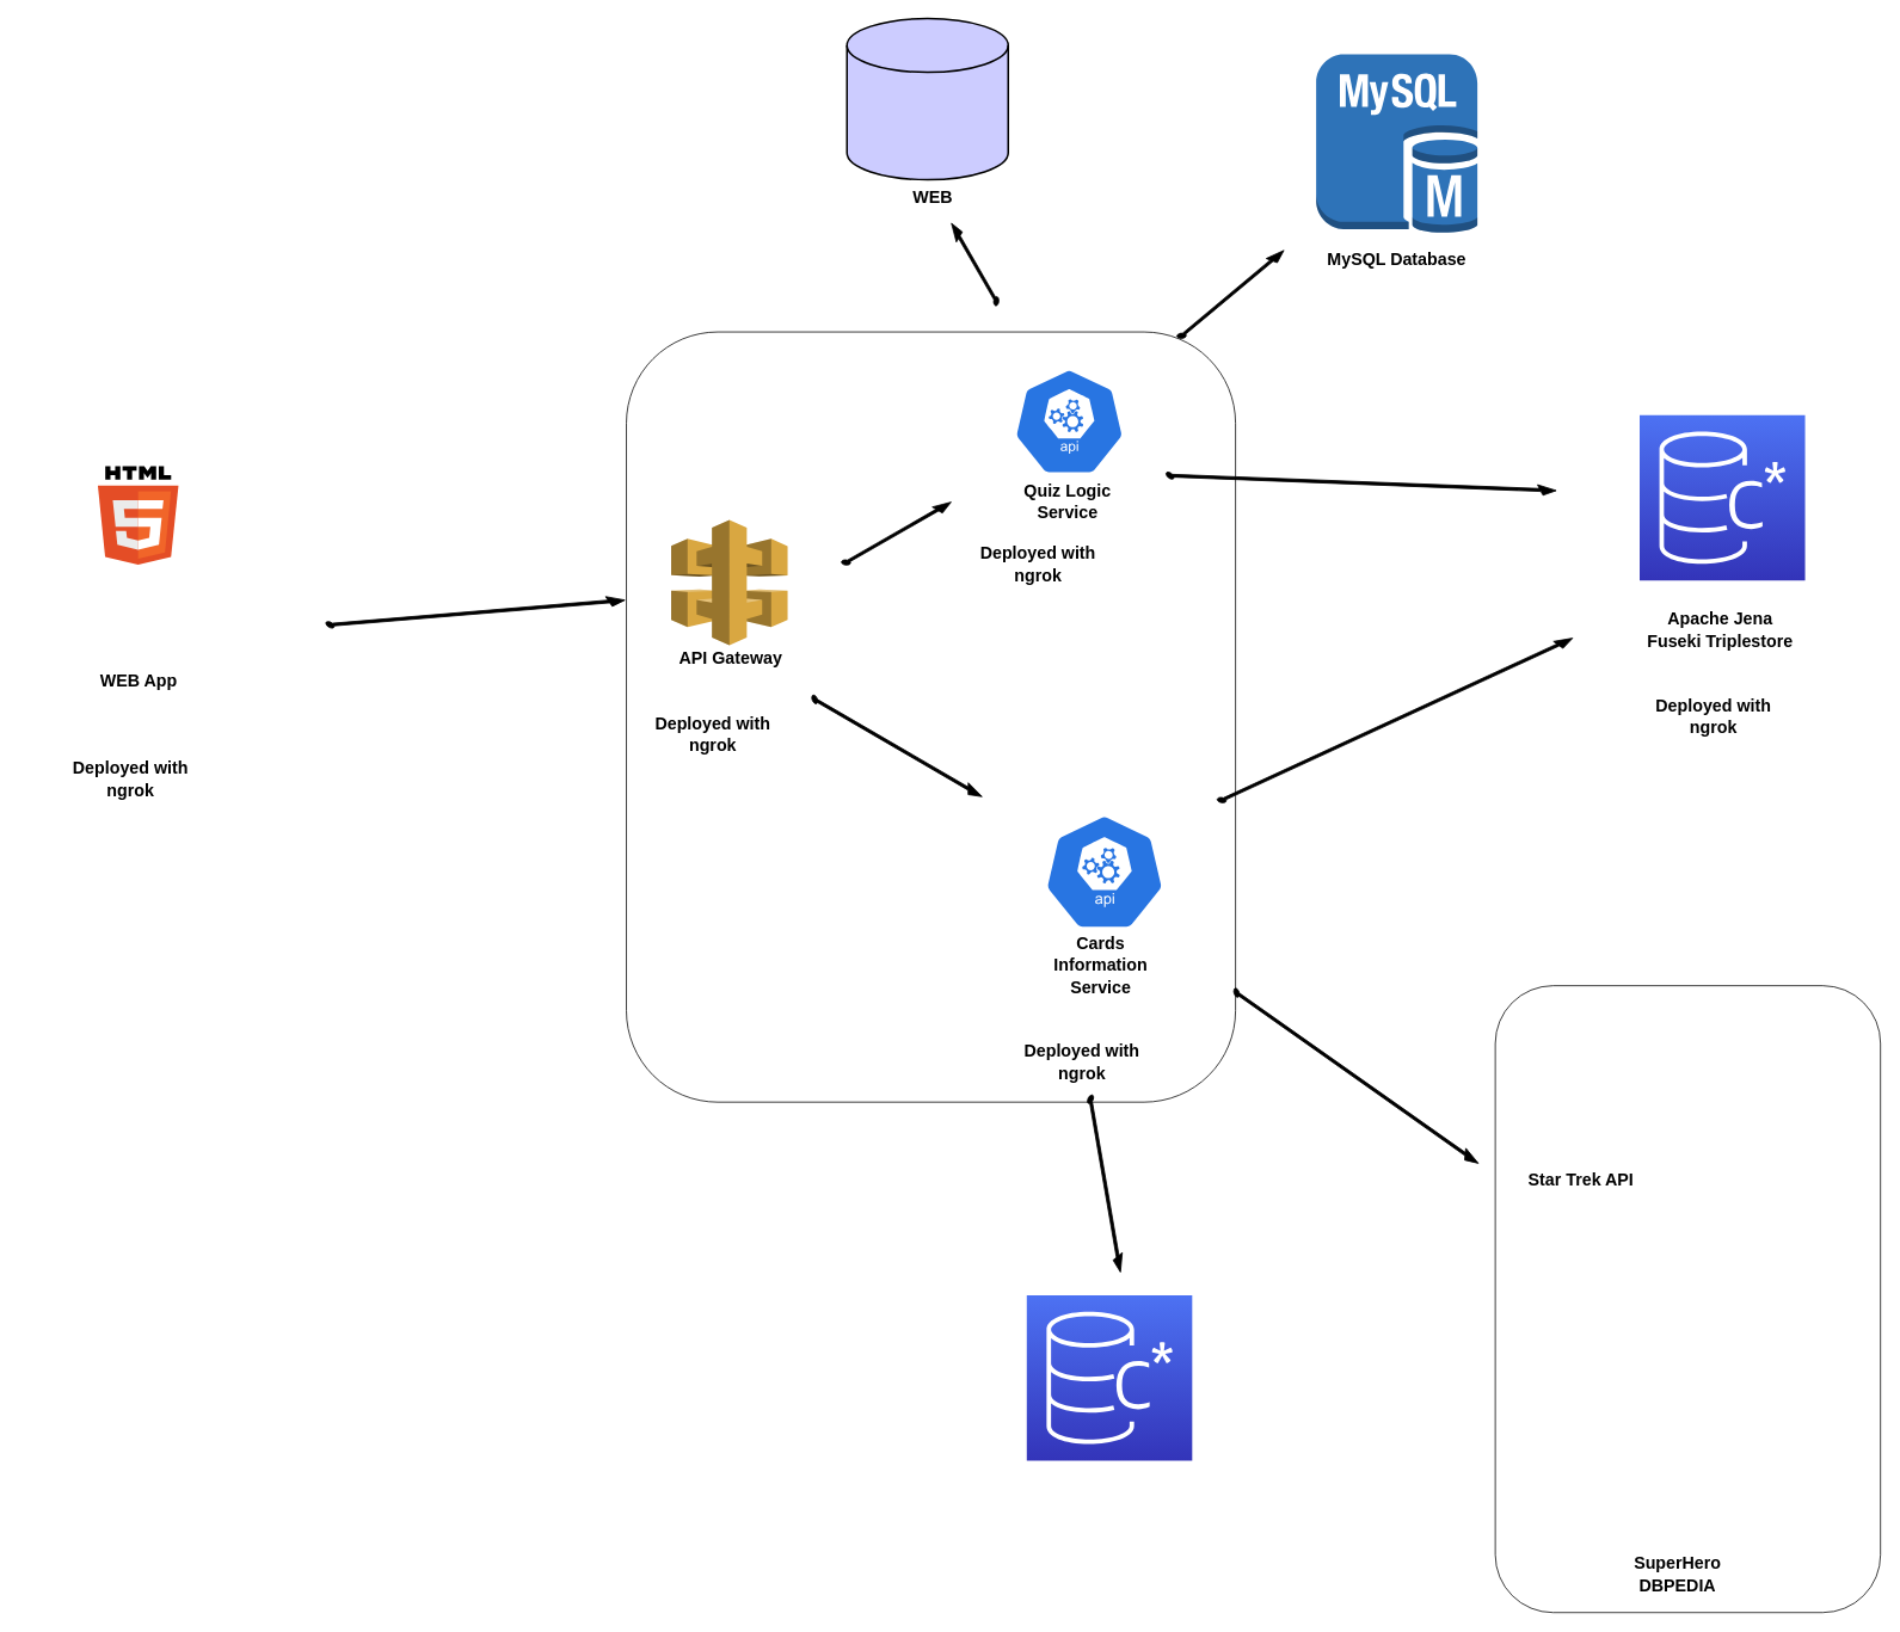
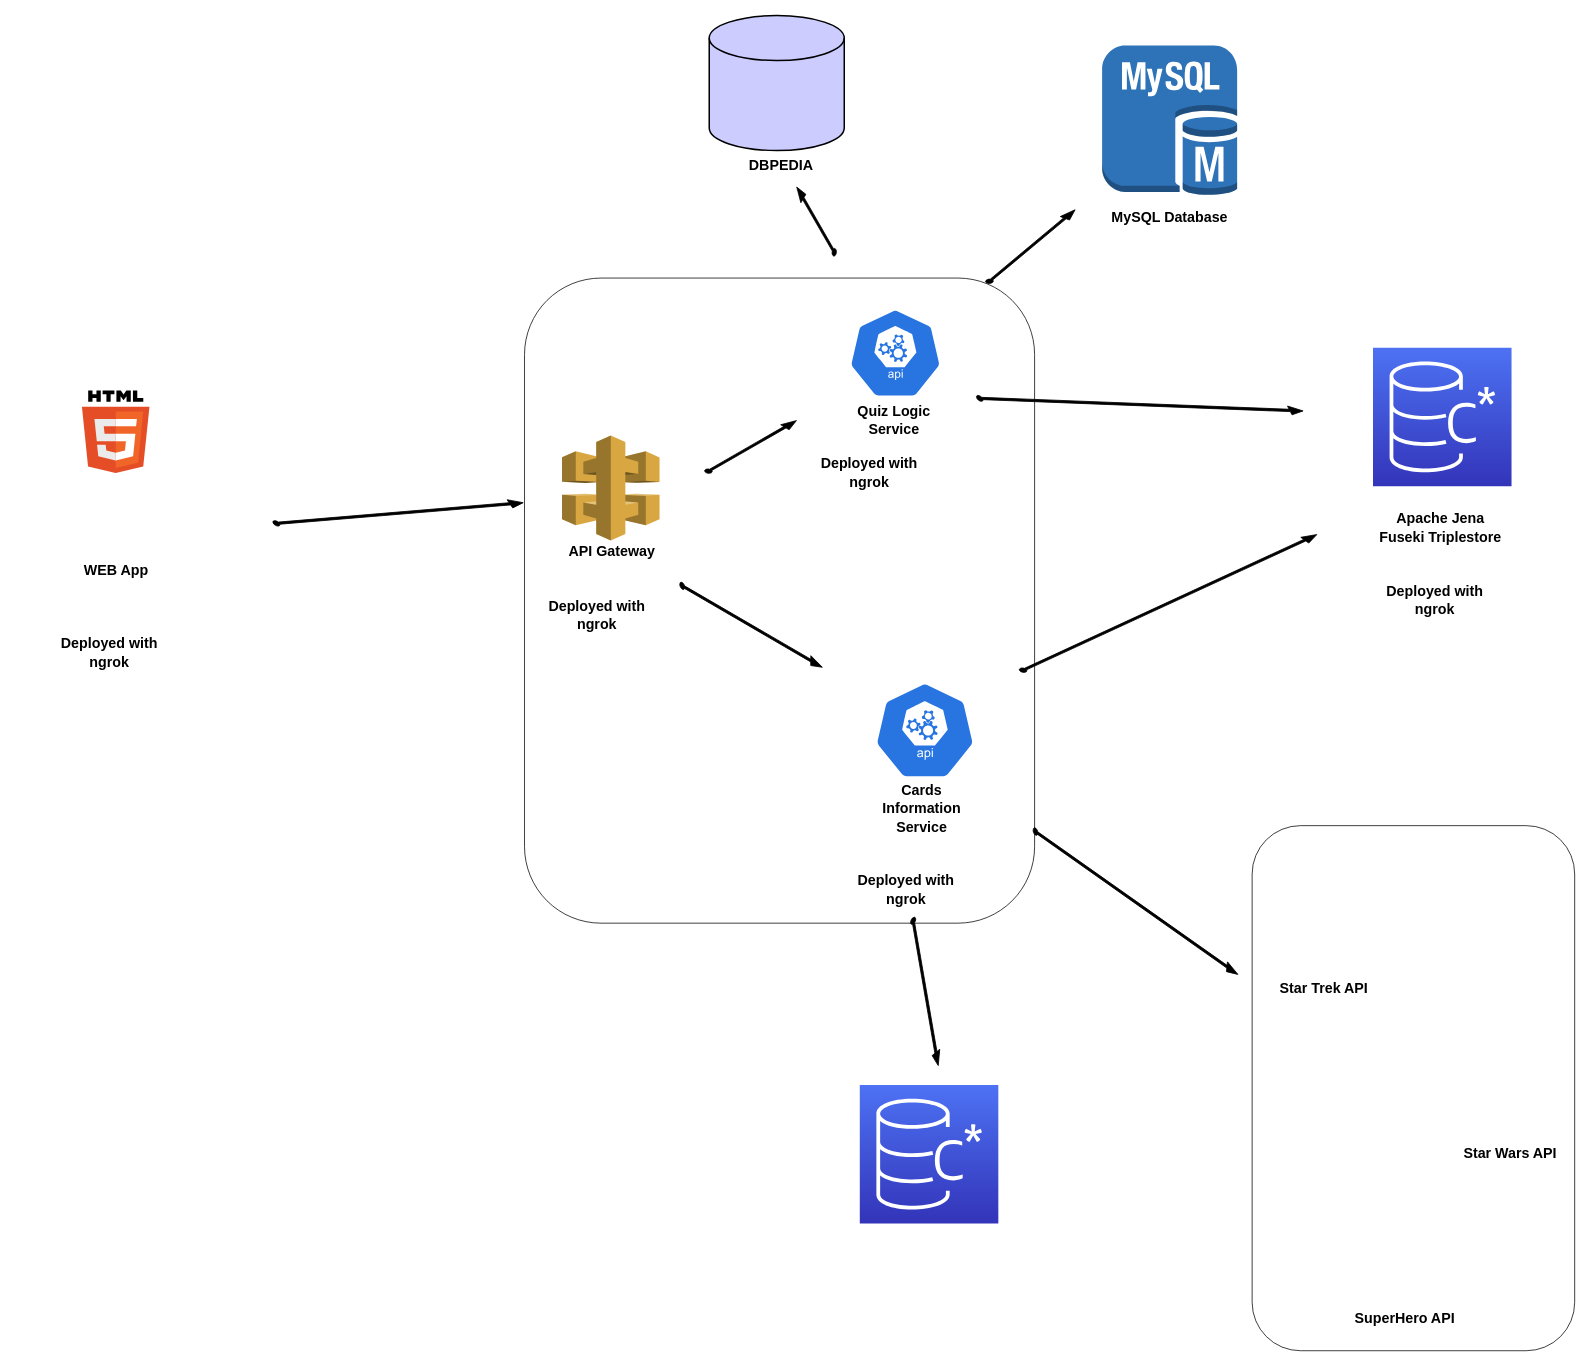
- <mxCell id="26" value="&lt;h2 style=&quot;line-height: 130%; font-size: 19px;&quot;&gt;WEB&lt;/h2&gt;" style="text;html=1;strokeColor=none;fillColor=none;align=center;verticalAlign=middle;whiteSpace=wrap;rounded=0;" vertex="1" parent="1"><mxGeometry x="951.25" y="180" width="180" height="80" as="geometry" /></mxCell>
+ <mxCell id="26" value="&lt;h2 style=&quot;line-height: 130%; font-size: 19px;&quot;&gt;DBPEDIA&lt;/h2&gt;" style="text;html=1;strokeColor=none;fillColor=none;align=center;verticalAlign=middle;whiteSpace=wrap;rounded=0;" vertex="1" parent="1"><mxGeometry x="951.25" y="180" width="180" height="80" as="geometry" /></mxCell>
+ <mxCell id="20" value="&lt;h2 style=&quot;line-height: 130%; font-size: 19px;&quot;&gt;Star Wars API&lt;/h2&gt;" style="text;html=1;strokeColor=none;fillColor=none;align=center;verticalAlign=middle;whiteSpace=wrap;rounded=0;" vertex="1" parent="1"><mxGeometry x="1935.75" y="1498" width="154" height="80" as="geometry" /></mxCell>
- <mxCell id="39" value="&lt;h2 style=&quot;line-height: 130%; font-size: 19px;&quot;&gt;SuperHero DBPEDIA&lt;/h2&gt;" style="text;html=1;strokeColor=none;fillColor=none;align=center;verticalAlign=middle;whiteSpace=wrap;rounded=0;" vertex="1" parent="1"><mxGeometry x="1796.25" y="1718" width="152.5" height="80" as="geometry" /></mxCell>
+ <mxCell id="39" value="&lt;h2 style=&quot;line-height: 130%; font-size: 19px;&quot;&gt;SuperHero API&lt;/h2&gt;" style="text;html=1;strokeColor=none;fillColor=none;align=center;verticalAlign=middle;whiteSpace=wrap;rounded=0;" vertex="1" parent="1"><mxGeometry x="1796.25" y="1718" width="152.5" height="80" as="geometry" /></mxCell>
